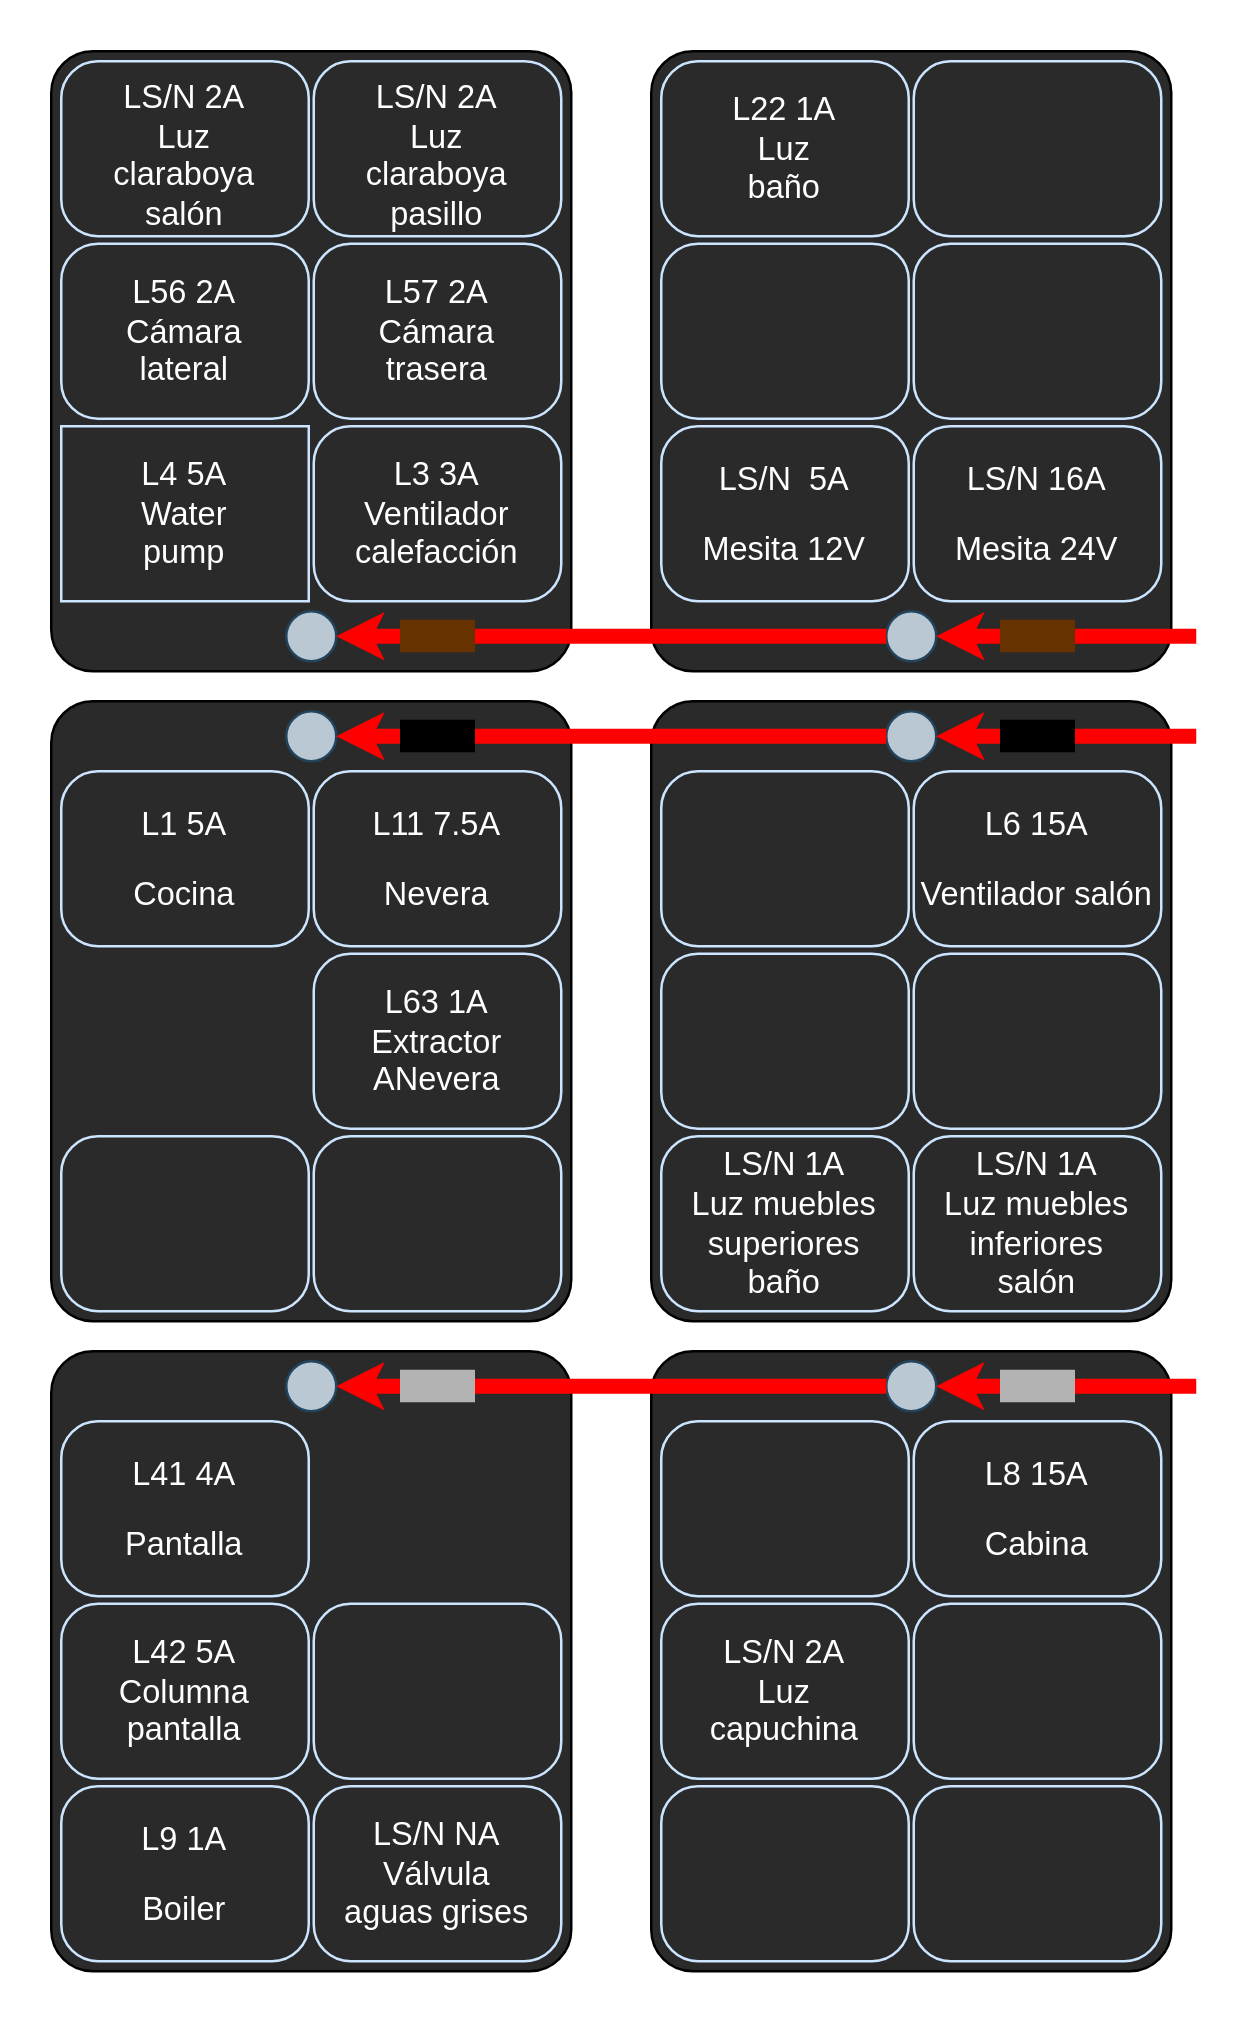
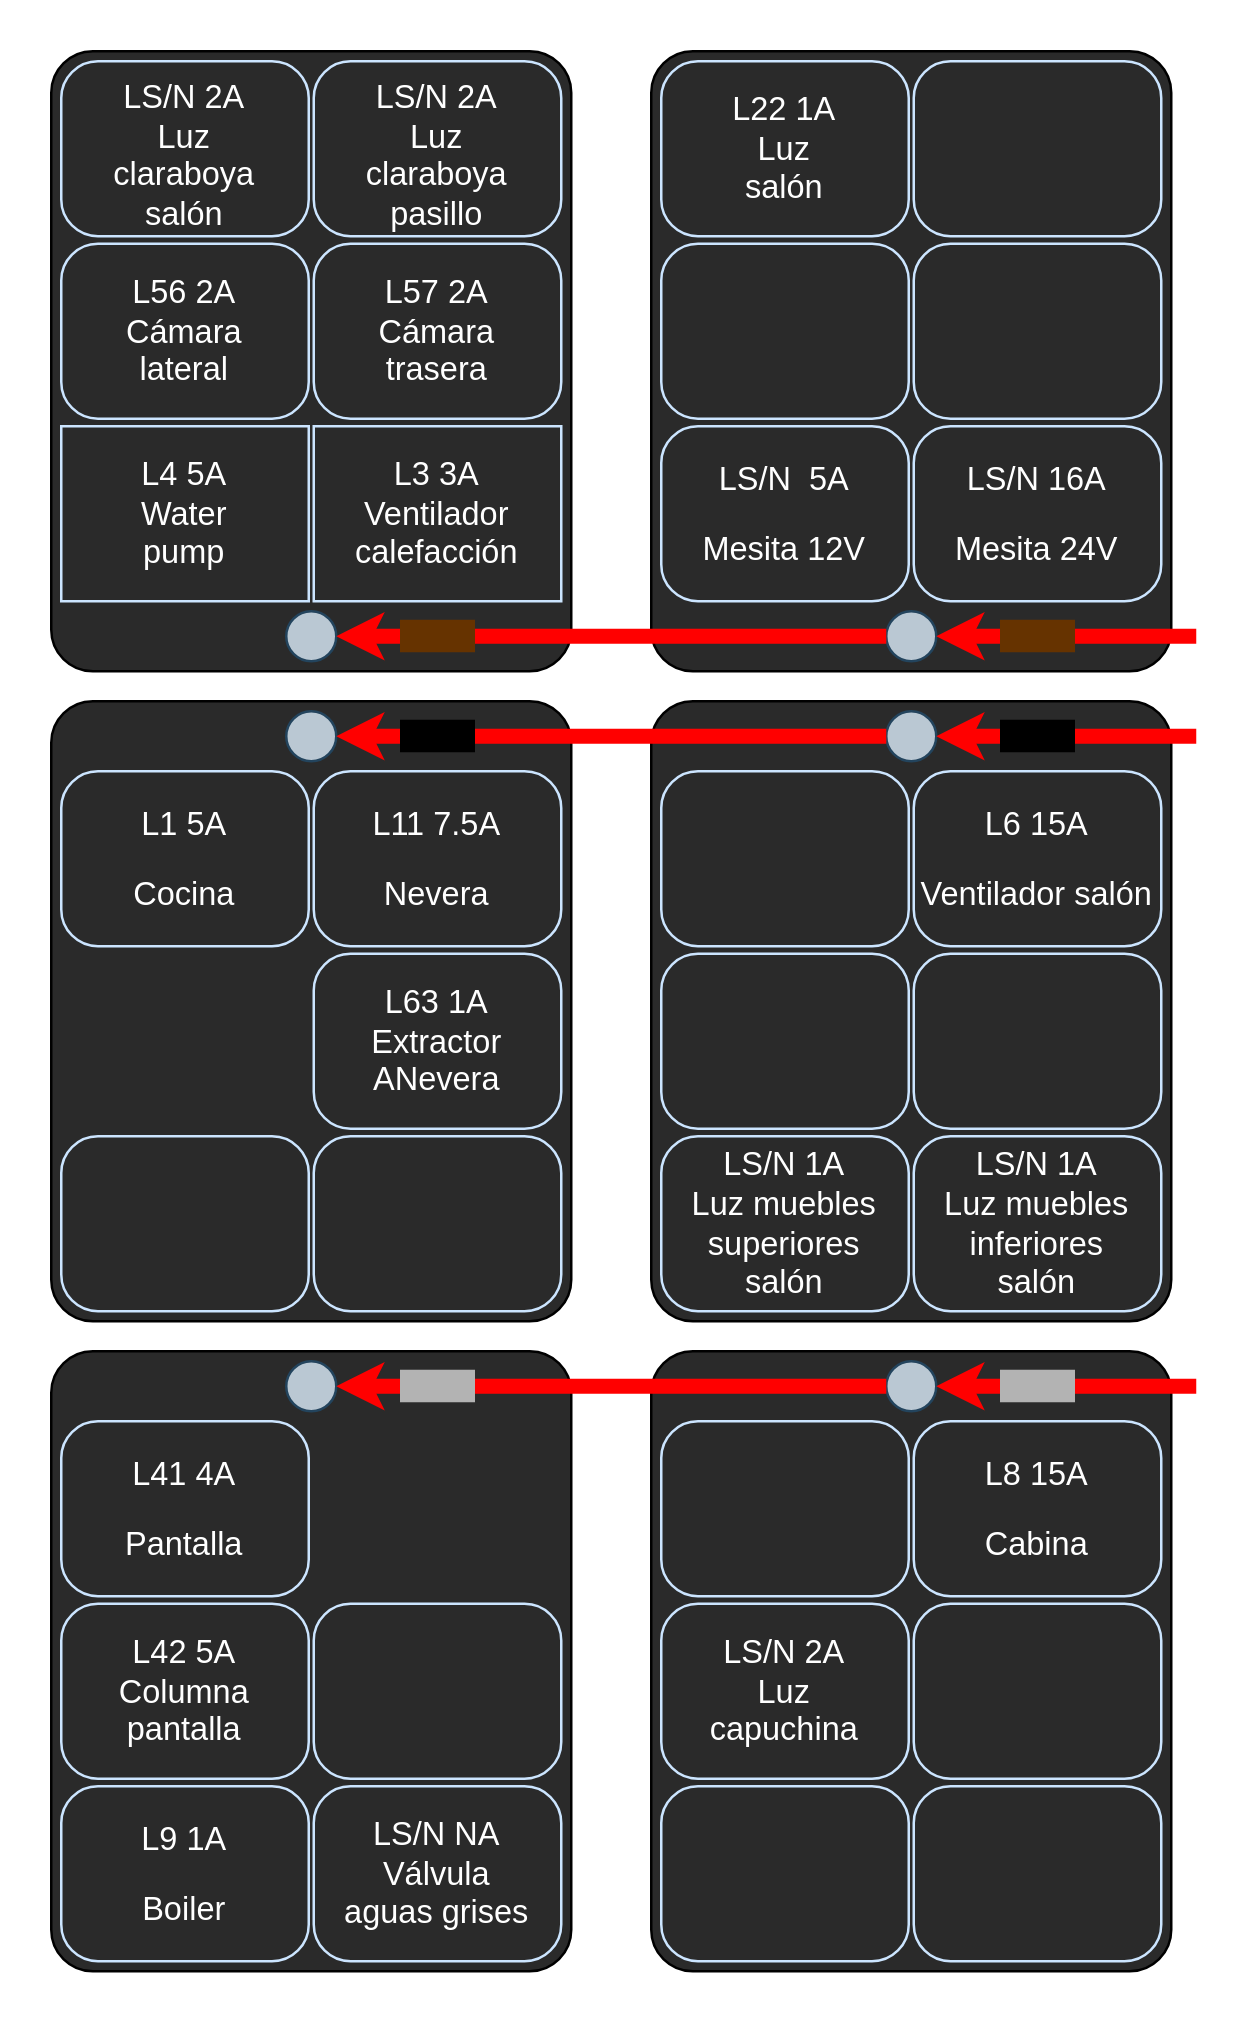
- <mxCell id="14" value="&lt;span style=&quot;color: rgb(255 , 255 , 255) ; font-size: 13px&quot;&gt;L22&lt;span&gt;&#09;&lt;/span&gt;&lt;span&gt;&#09;&lt;/span&gt;1&lt;/span&gt;&lt;span style=&quot;color: rgb(255 , 255 , 255) ; font-size: 13px&quot;&gt;A&lt;/span&gt;&lt;br style=&quot;color: rgb(255 , 255 , 255) ; font-size: 13px&quot;&gt;&lt;span style=&quot;color: rgb(255 , 255 , 255) ; font-size: 13px&quot;&gt;Luz&lt;br&gt;&lt;/span&gt;&lt;span style=&quot;color: rgb(255 , 255 , 255) ; font-size: 13px&quot;&gt;baño&lt;/span&gt;" style="rounded=1;whiteSpace=wrap;html=1;fontSize=10;arcSize=21;fillColor=none;strokeColor=#CCE5FF;" parent="1" vertex="1"><mxGeometry x="264" y="24" width="99" height="70" as="geometry" /></mxCell>
+ <mxCell id="14" value="&lt;span style=&quot;color: rgb(255 , 255 , 255) ; font-size: 13px&quot;&gt;L22&lt;span&gt;&#09;&lt;/span&gt;&lt;span&gt;&#09;&lt;/span&gt;1&lt;/span&gt;&lt;span style=&quot;color: rgb(255 , 255 , 255) ; font-size: 13px&quot;&gt;A&lt;/span&gt;&lt;br style=&quot;color: rgb(255 , 255 , 255) ; font-size: 13px&quot;&gt;&lt;span style=&quot;color: rgb(255 , 255 , 255) ; font-size: 13px&quot;&gt;Luz&lt;br&gt;&lt;/span&gt;&lt;span style=&quot;color: rgb(255 , 255 , 255) ; font-size: 13px&quot;&gt;salón&lt;/span&gt;" style="rounded=1;whiteSpace=wrap;html=1;fontSize=10;arcSize=21;fillColor=none;strokeColor=#CCE5FF;" parent="1" vertex="1"><mxGeometry x="264" y="24" width="99" height="70" as="geometry" /></mxCell>
- <mxCell id="13" value="&lt;span style=&quot;font-size: 13px ; color: rgb(255 , 255 , 255)&quot;&gt;L3&lt;/span&gt;&lt;span style=&quot;font-size: 13px ; color: rgb(255 , 255 , 255)&quot;&gt;&amp;nbsp;3&lt;/span&gt;&lt;span style=&quot;font-size: 13px ; color: rgb(255 , 255 , 255)&quot;&gt;A&lt;/span&gt;&lt;br style=&quot;font-size: 13px ; color: rgb(255 , 255 , 255)&quot;&gt;&lt;span style=&quot;font-size: 13px ; color: rgb(255 , 255 , 255)&quot;&gt;Ventilador calefacción&lt;/span&gt;" style="rounded=1;whiteSpace=wrap;html=1;fontSize=10;arcSize=21;fillColor=none;strokeColor=#CCE5FF;" parent="1" vertex="1"><mxGeometry x="125" y="170" width="99" height="70" as="geometry" /></mxCell>
+ <mxCell id="13" value="&lt;span style=&quot;font-size: 13px ; color: rgb(255 , 255 , 255)&quot;&gt;L3&lt;/span&gt;&lt;span style=&quot;font-size: 13px ; color: rgb(255 , 255 , 255)&quot;&gt;&amp;nbsp;3&lt;/span&gt;&lt;span style=&quot;font-size: 13px ; color: rgb(255 , 255 , 255)&quot;&gt;A&lt;/span&gt;&lt;br style=&quot;font-size: 13px ; color: rgb(255 , 255 , 255)&quot;&gt;&lt;span style=&quot;font-size: 13px ; color: rgb(255 , 255 , 255)&quot;&gt;Ventilador calefacción&lt;/span&gt;" style="whiteSpace=wrap;html=1;fontSize=10;arcSize=21;fillColor=none;strokeColor=#CCE5FF;rounded=0;" parent="1" vertex="1"><mxGeometry x="125" y="170" width="99" height="70" as="geometry" /></mxCell>
- <mxCell id="28" value="&lt;span style=&quot;color: rgb(255 , 255 , 255) ; font-size: 13px&quot;&gt;LS/N&amp;nbsp;1&lt;/span&gt;&lt;span style=&quot;color: rgb(255 , 255 , 255) ; font-size: 13px&quot;&gt;A&lt;/span&gt;&lt;br style=&quot;color: rgb(255 , 255 , 255) ; font-size: 13px&quot;&gt;&lt;span style=&quot;color: rgb(255 , 255 , 255) ; font-size: 13px&quot;&gt;Luz muebles&lt;br&gt;&lt;/span&gt;&lt;span style=&quot;color: rgb(255 , 255 , 255) ; font-size: 13px&quot;&gt;superiores&lt;br&gt;baño&lt;/span&gt;" style="rounded=1;whiteSpace=wrap;html=1;fontSize=10;arcSize=21;fillColor=none;strokeColor=#CCE5FF;" parent="1" vertex="1"><mxGeometry x="264" y="454" width="99" height="70" as="geometry" /></mxCell>
+ <mxCell id="28" value="&lt;span style=&quot;color: rgb(255 , 255 , 255) ; font-size: 13px&quot;&gt;LS/N&amp;nbsp;1&lt;/span&gt;&lt;span style=&quot;color: rgb(255 , 255 , 255) ; font-size: 13px&quot;&gt;A&lt;/span&gt;&lt;br style=&quot;color: rgb(255 , 255 , 255) ; font-size: 13px&quot;&gt;&lt;span style=&quot;color: rgb(255 , 255 , 255) ; font-size: 13px&quot;&gt;Luz muebles&lt;br&gt;&lt;/span&gt;&lt;span style=&quot;color: rgb(255 , 255 , 255) ; font-size: 13px&quot;&gt;superiores&lt;br&gt;salón&lt;/span&gt;" style="rounded=1;whiteSpace=wrap;html=1;fontSize=10;arcSize=21;fillColor=none;strokeColor=#CCE5FF;" parent="1" vertex="1"><mxGeometry x="264" y="454" width="99" height="70" as="geometry" /></mxCell>
